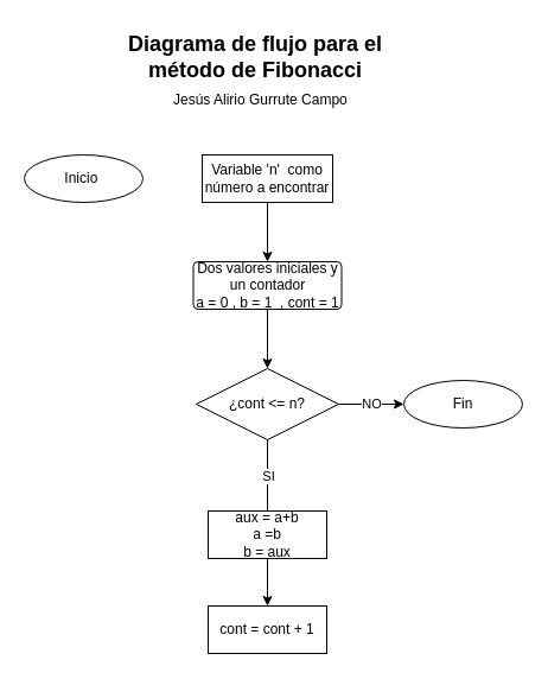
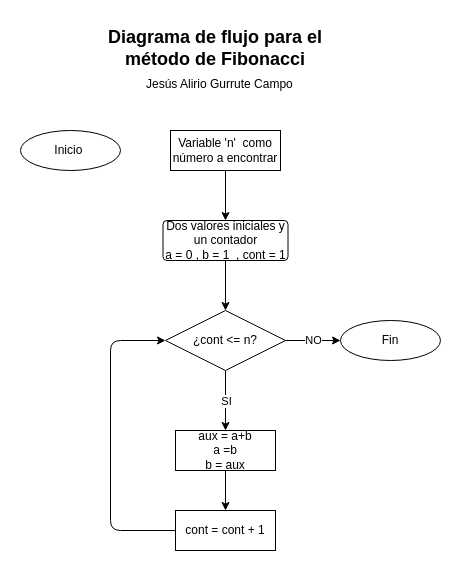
- <mxCell id="9" style="edgeStyle=none;html=1;exitX=0.5;exitY=1;exitDx=0;exitDy=0;entryX=0.5;entryY=0;entryDx=0;entryDy=0;endArrow=none;" parent="1" source="13" target="15" edge="1"><mxGeometry relative="1" as="geometry" /></mxCell>
+ <mxCell id="9" style="edgeStyle=none;html=1;exitX=0.5;exitY=1;exitDx=0;exitDy=0;entryX=0.5;entryY=0;entryDx=0;entryDy=0;" parent="1" source="13" target="15" edge="1"><mxGeometry relative="1" as="geometry" /></mxCell>
+ <mxCell id="16" style="edgeStyle=none;html=1;exitX=0;exitY=0.5;exitDx=0;exitDy=0;entryX=0;entryY=0.5;entryDx=0;entryDy=0;" parent="1" source="17" target="13" edge="1"><mxGeometry relative="1" as="geometry"><Array as="points"><mxPoint x="110" y="530" /><mxPoint x="110" y="340" /></Array></mxGeometry></mxCell>
